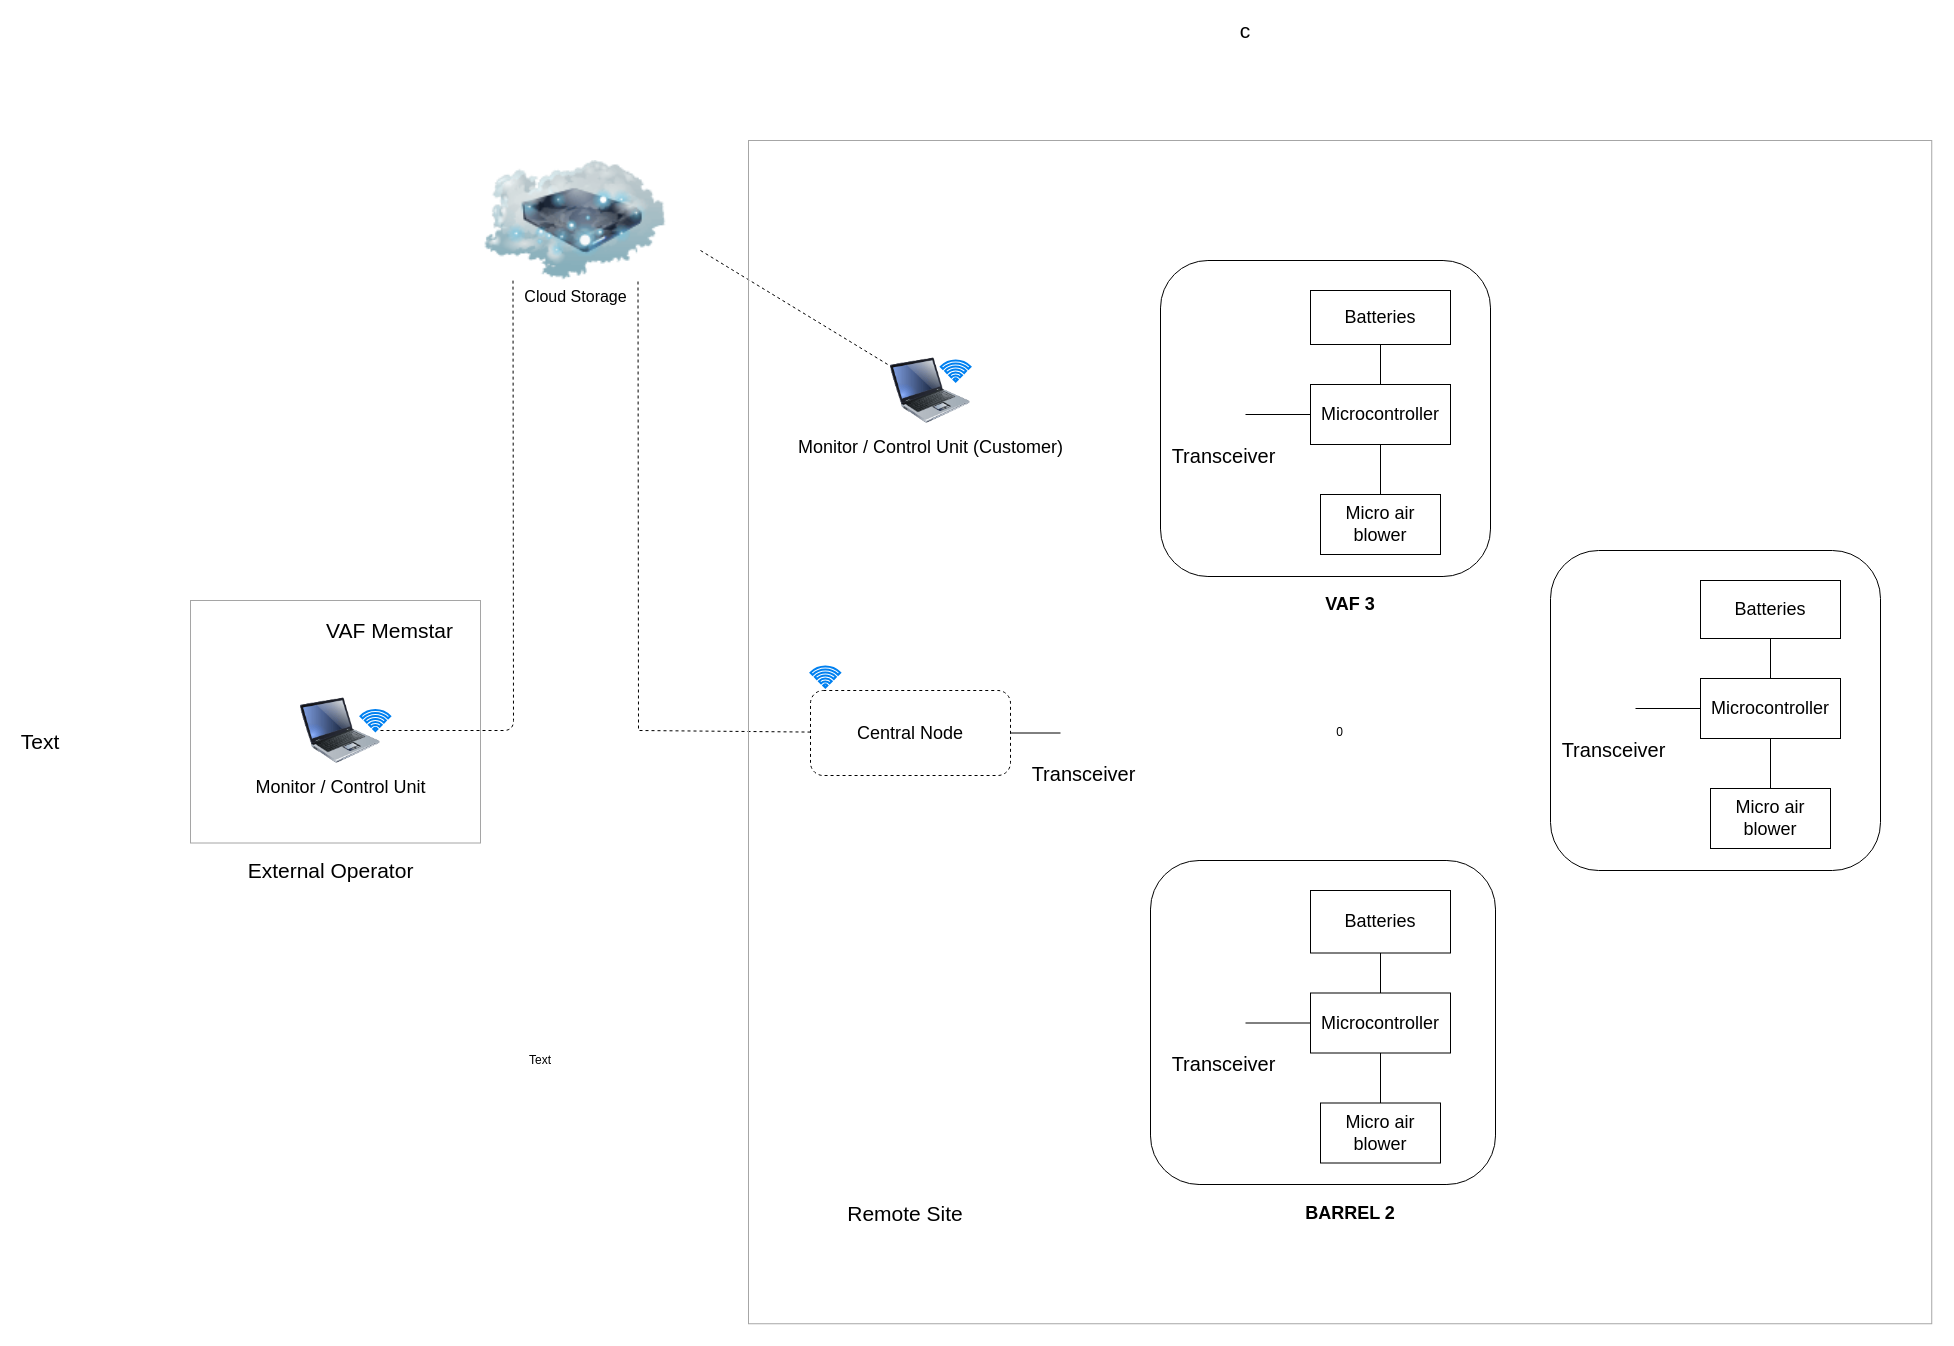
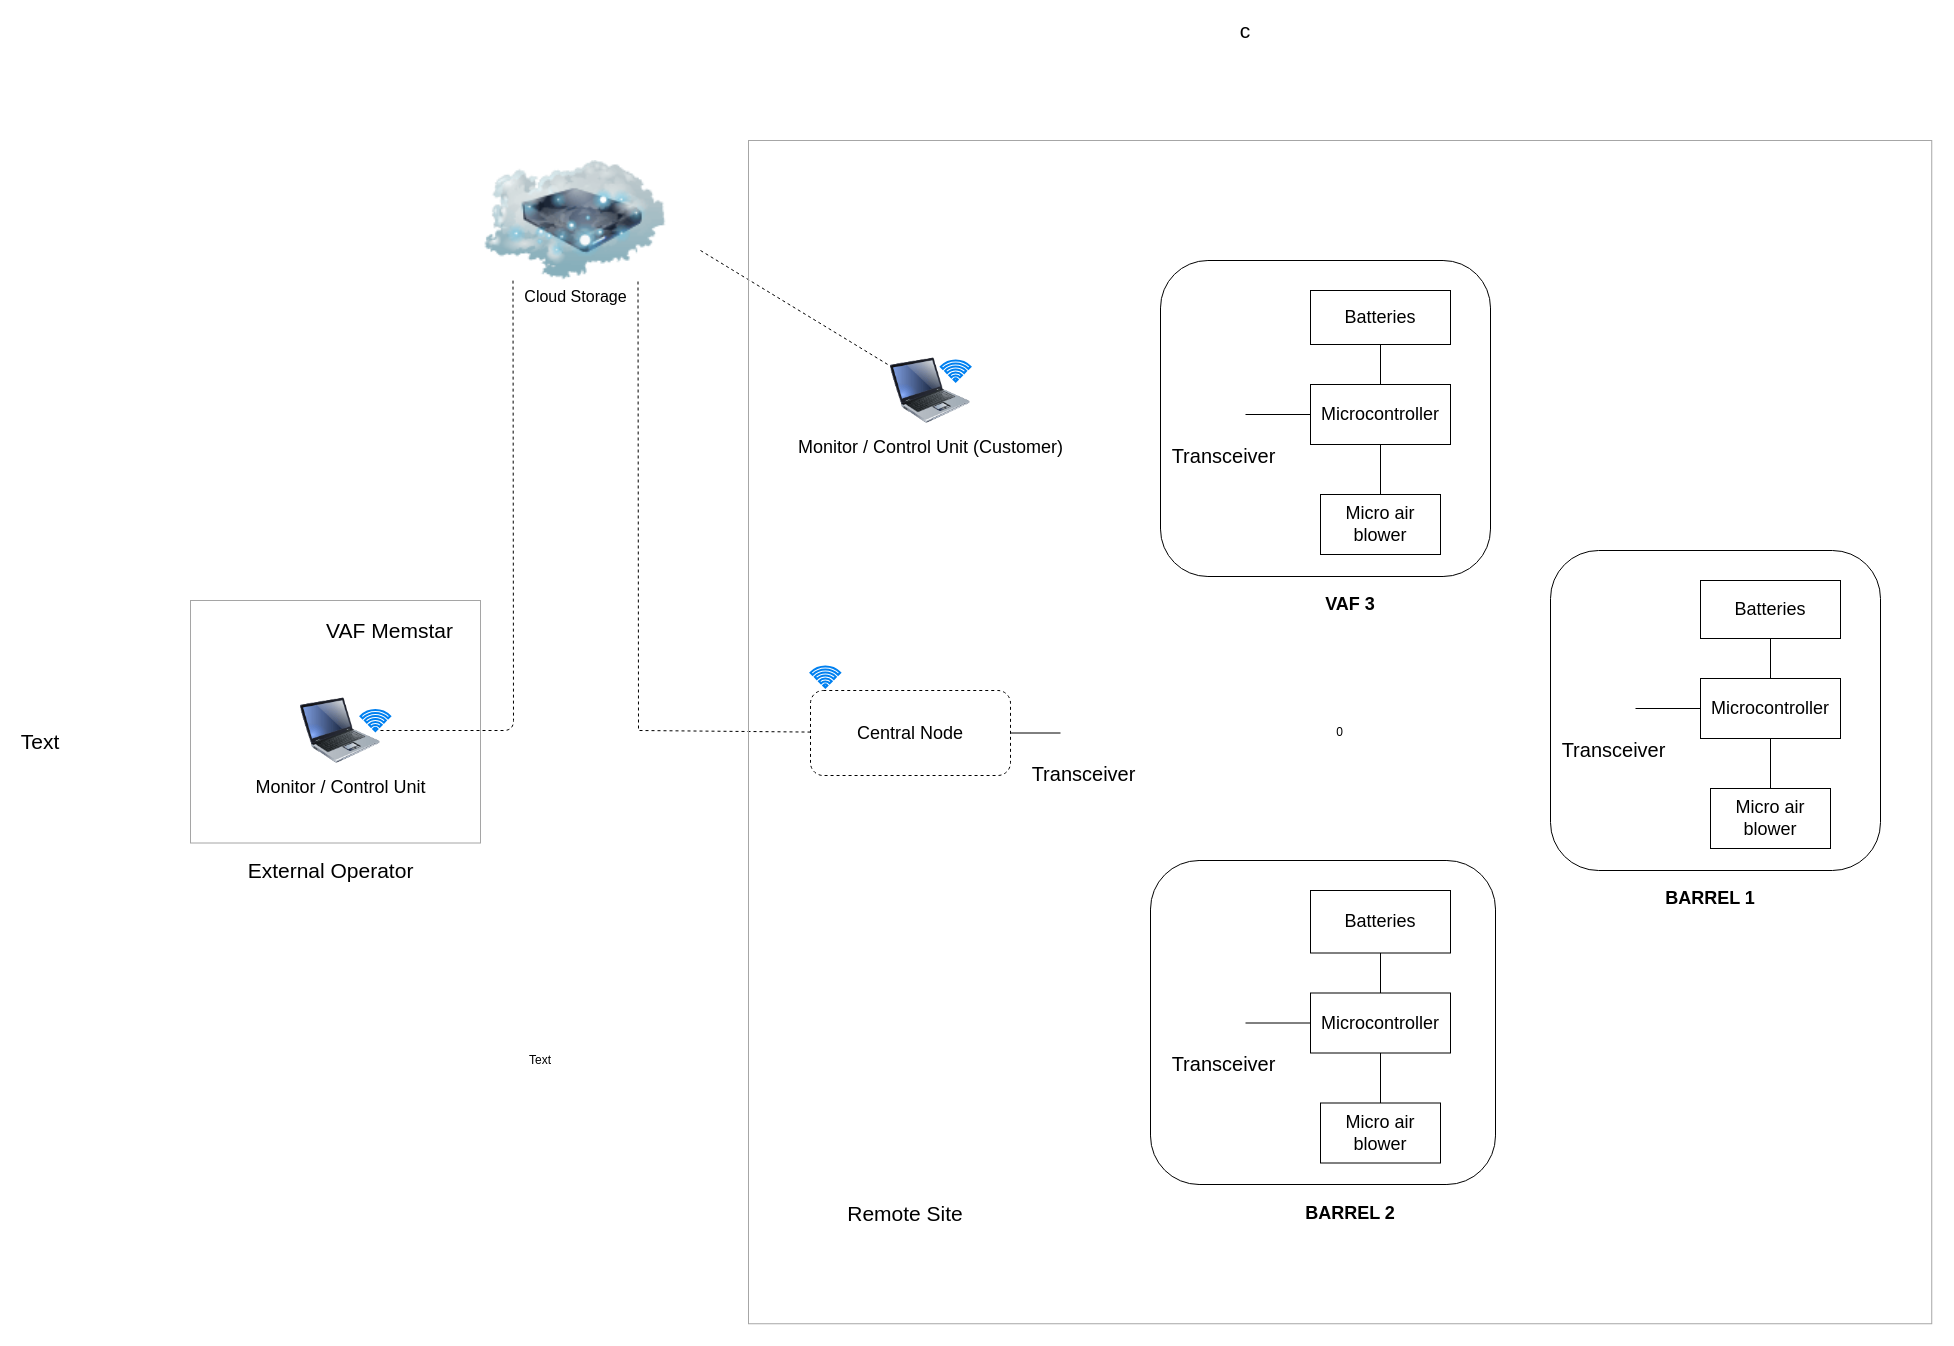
+ <mxCell id="35" value="&lt;b style=&quot;font-size: 18px&quot;&gt;BARREL 1&lt;/b&gt;" style="text;html=1;strokeColor=none;fillColor=none;align=center;verticalAlign=middle;whiteSpace=wrap;rounded=0;fontSize=18;" parent="1" vertex="1"><mxGeometry x="1660" y="887.5" width="100" height="20" as="geometry" /></mxCell>
